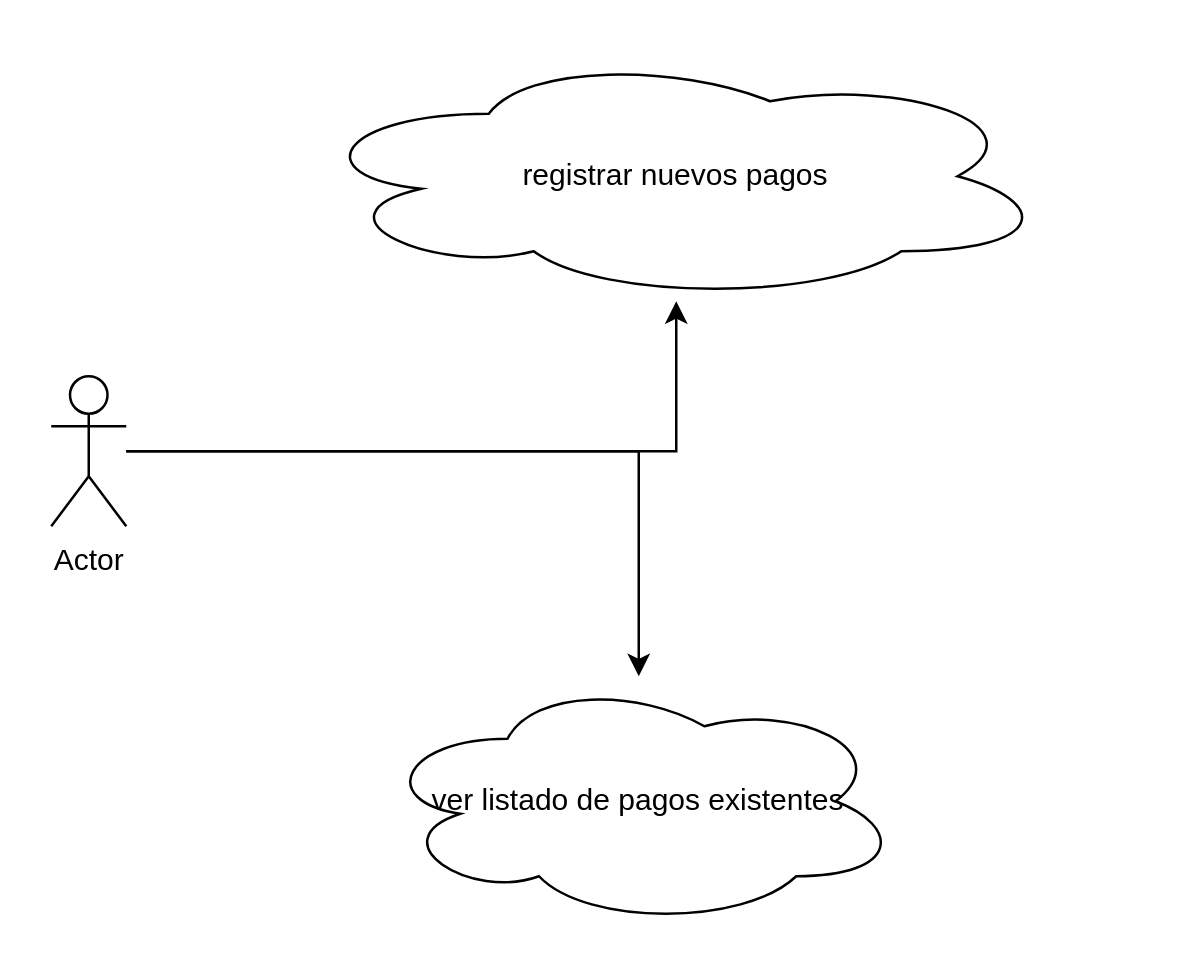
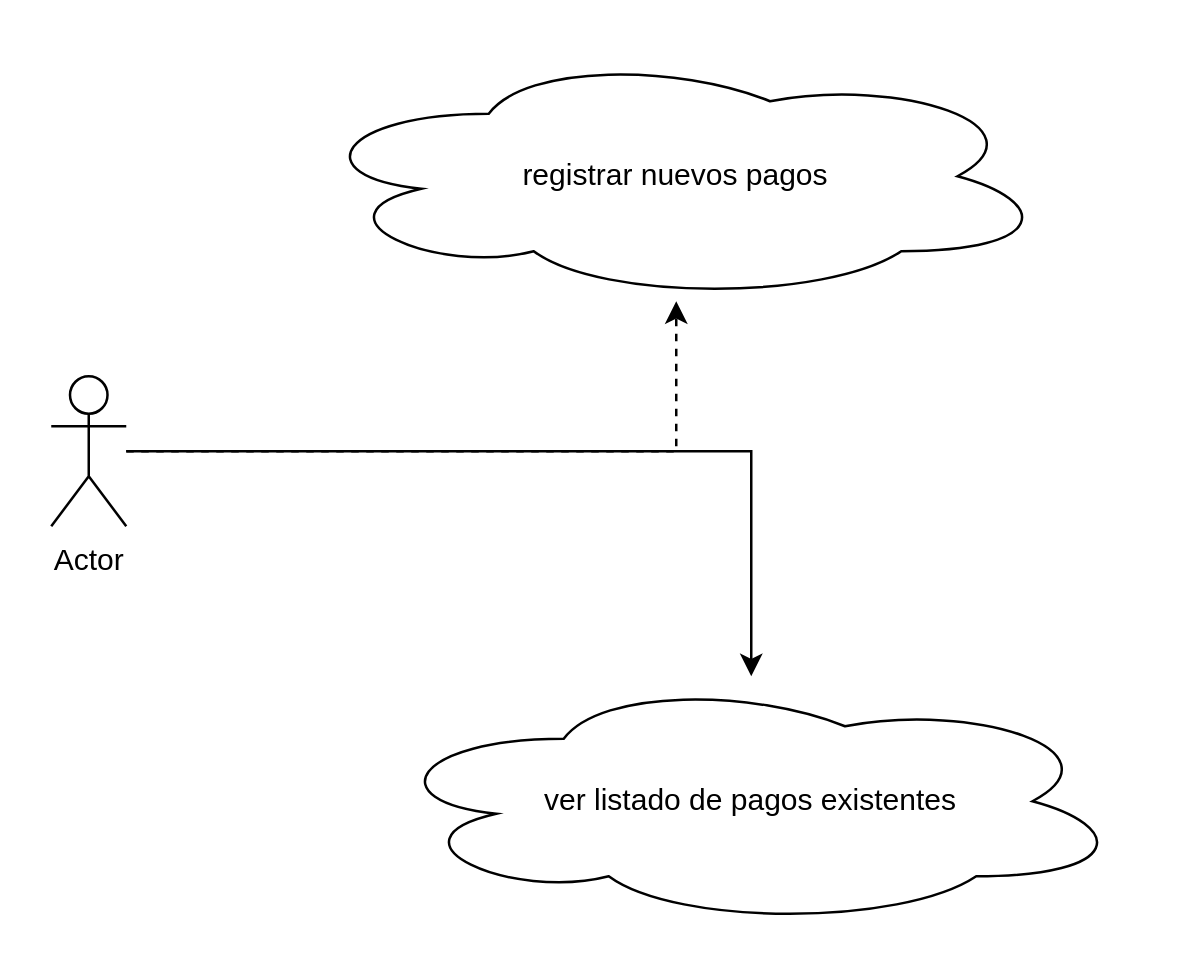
- <mxCell id="5" style="edgeStyle=orthogonalEdgeStyle;rounded=0;orthogonalLoop=1;jettySize=auto;html=1;" edge="1" parent="1" source="6" target="3"><mxGeometry relative="1" as="geometry" /></mxCell>
+ <mxCell id="5" style="edgeStyle=orthogonalEdgeStyle;rounded=0;orthogonalLoop=1;jettySize=auto;html=1;dashed=1;" edge="1" parent="1" source="6" target="3"><mxGeometry relative="1" as="geometry" /></mxCell>
- <mxCell id="2" value="ver listado de pagos existentes" style="ellipse;shape=cloud;whiteSpace=wrap;html=1;" vertex="1" parent="1"><mxGeometry x="150" y="270" width="210" height="100" as="geometry" /></mxCell>
+ <mxCell id="2" value="ver listado de pagos existentes" style="ellipse;shape=cloud;whiteSpace=wrap;html=1;" vertex="1" parent="1"><mxGeometry x="150" y="270" width="300" height="100" as="geometry" /></mxCell>
